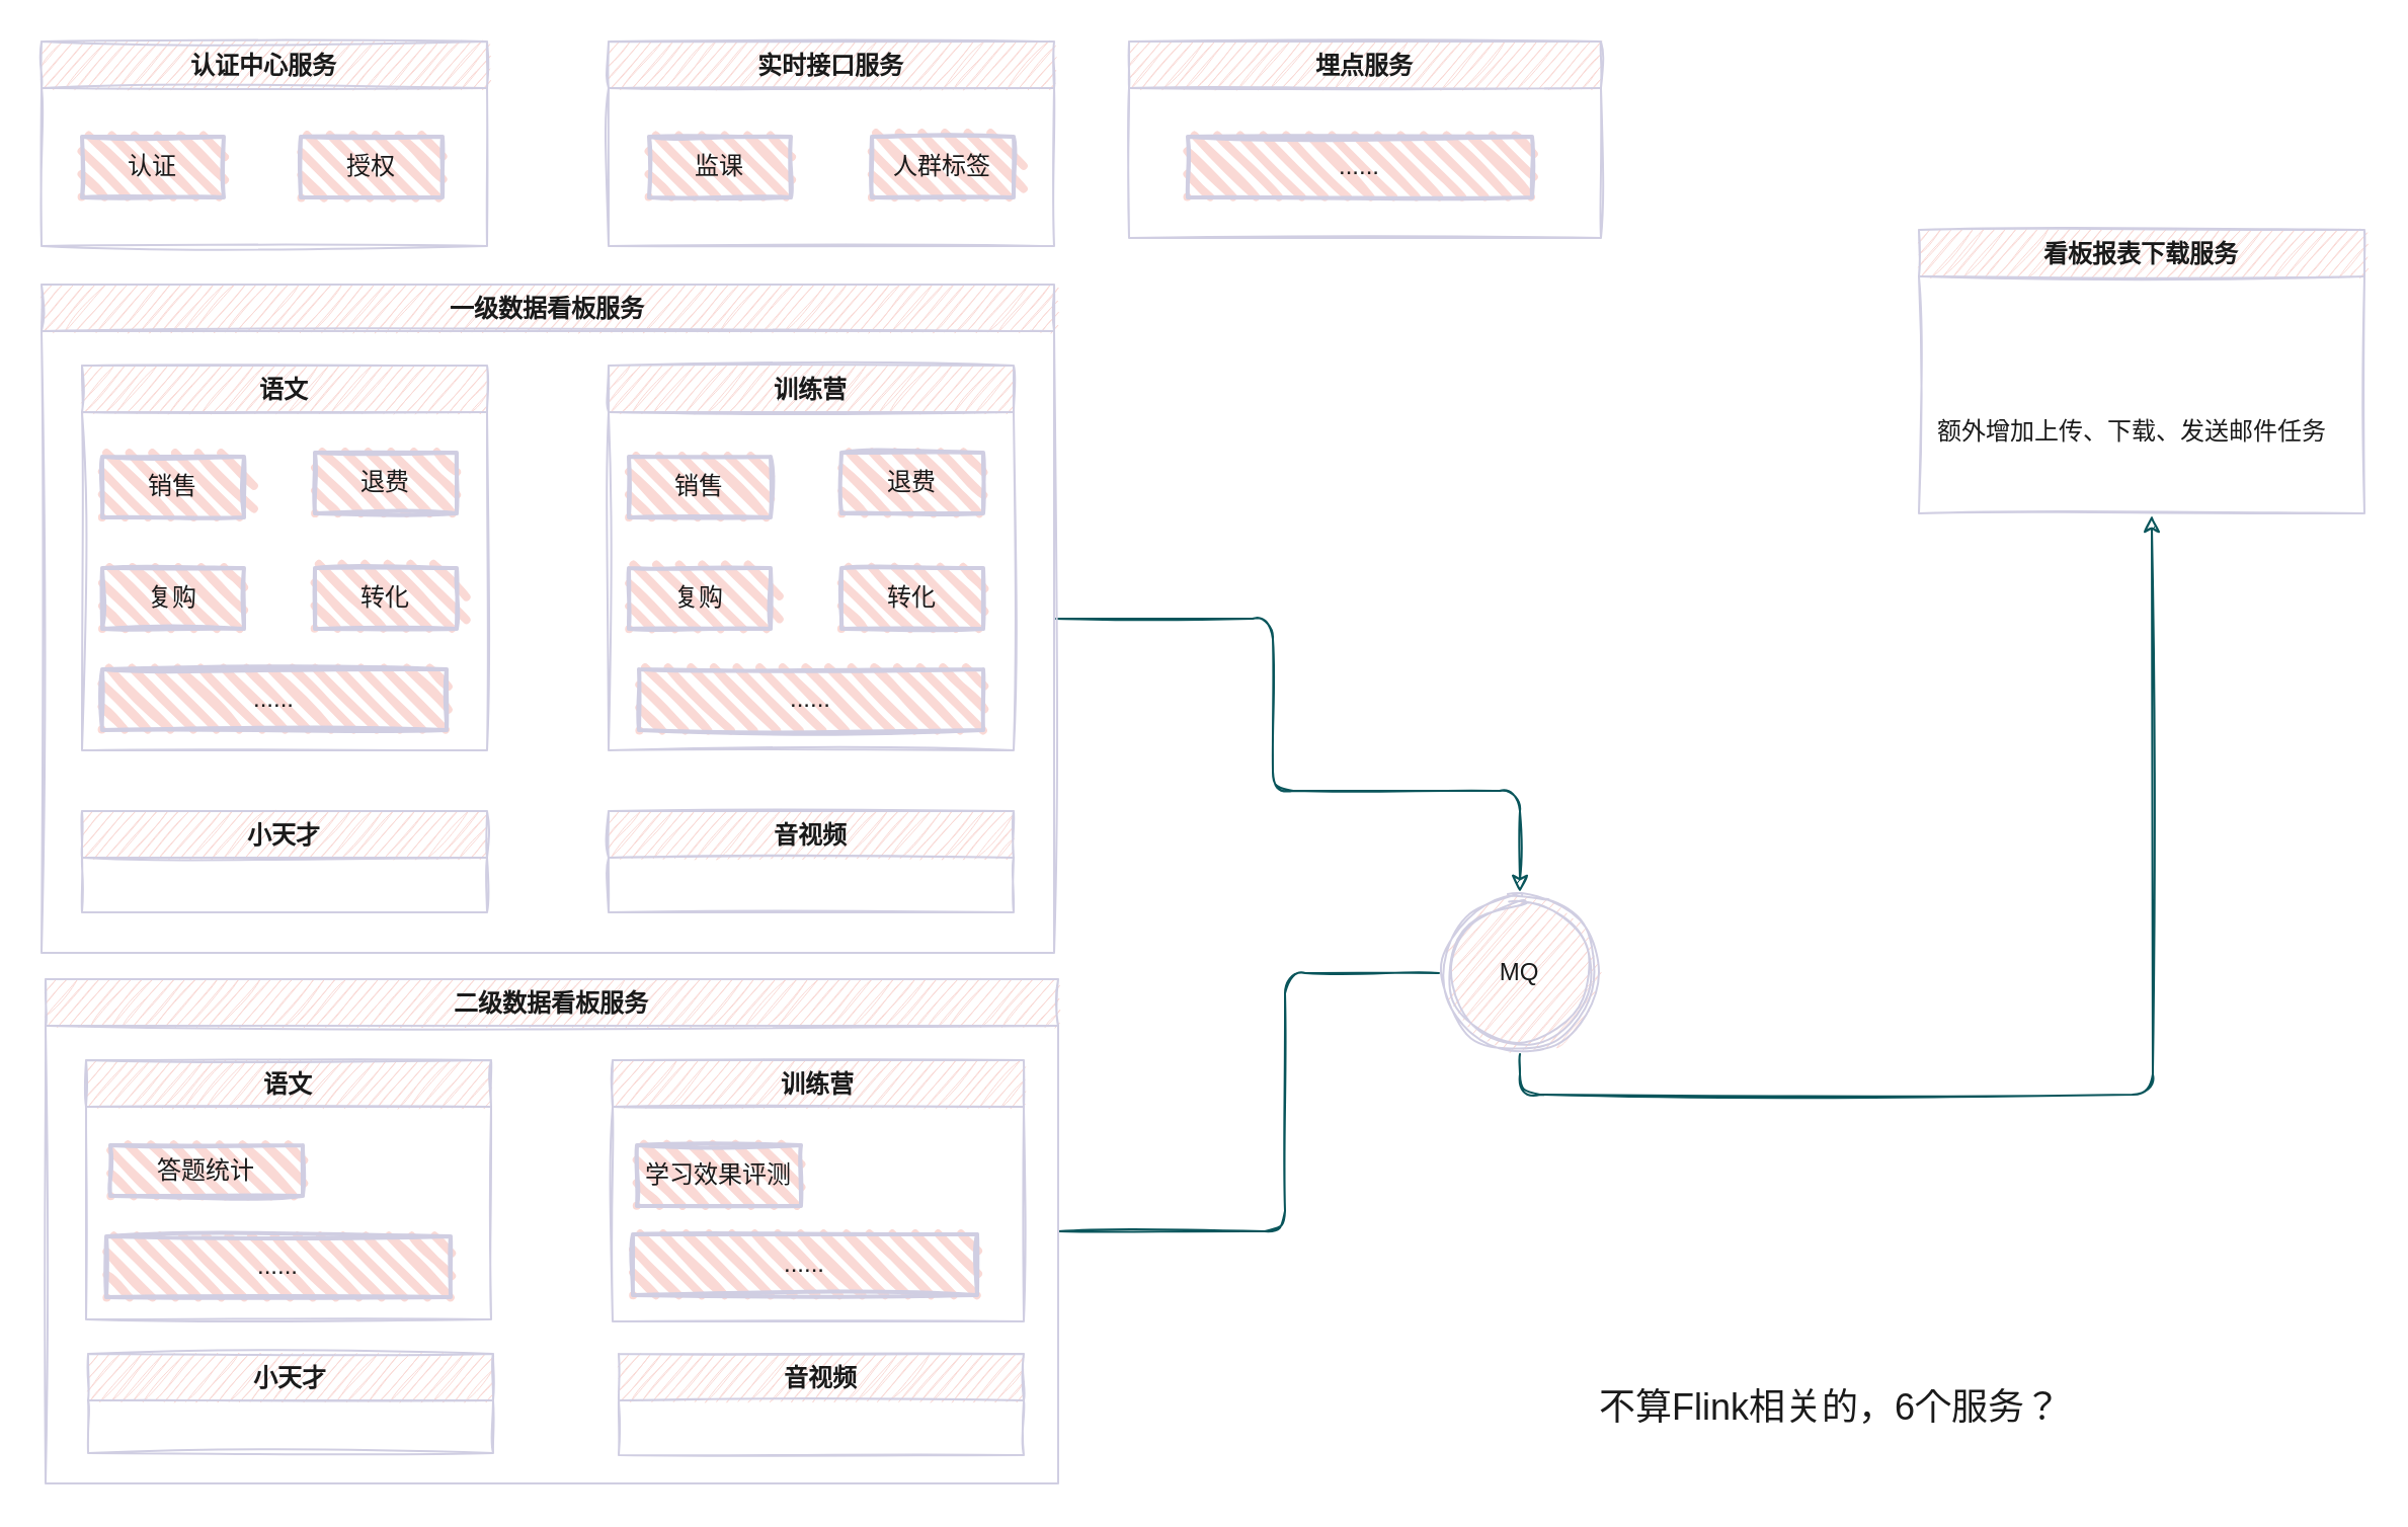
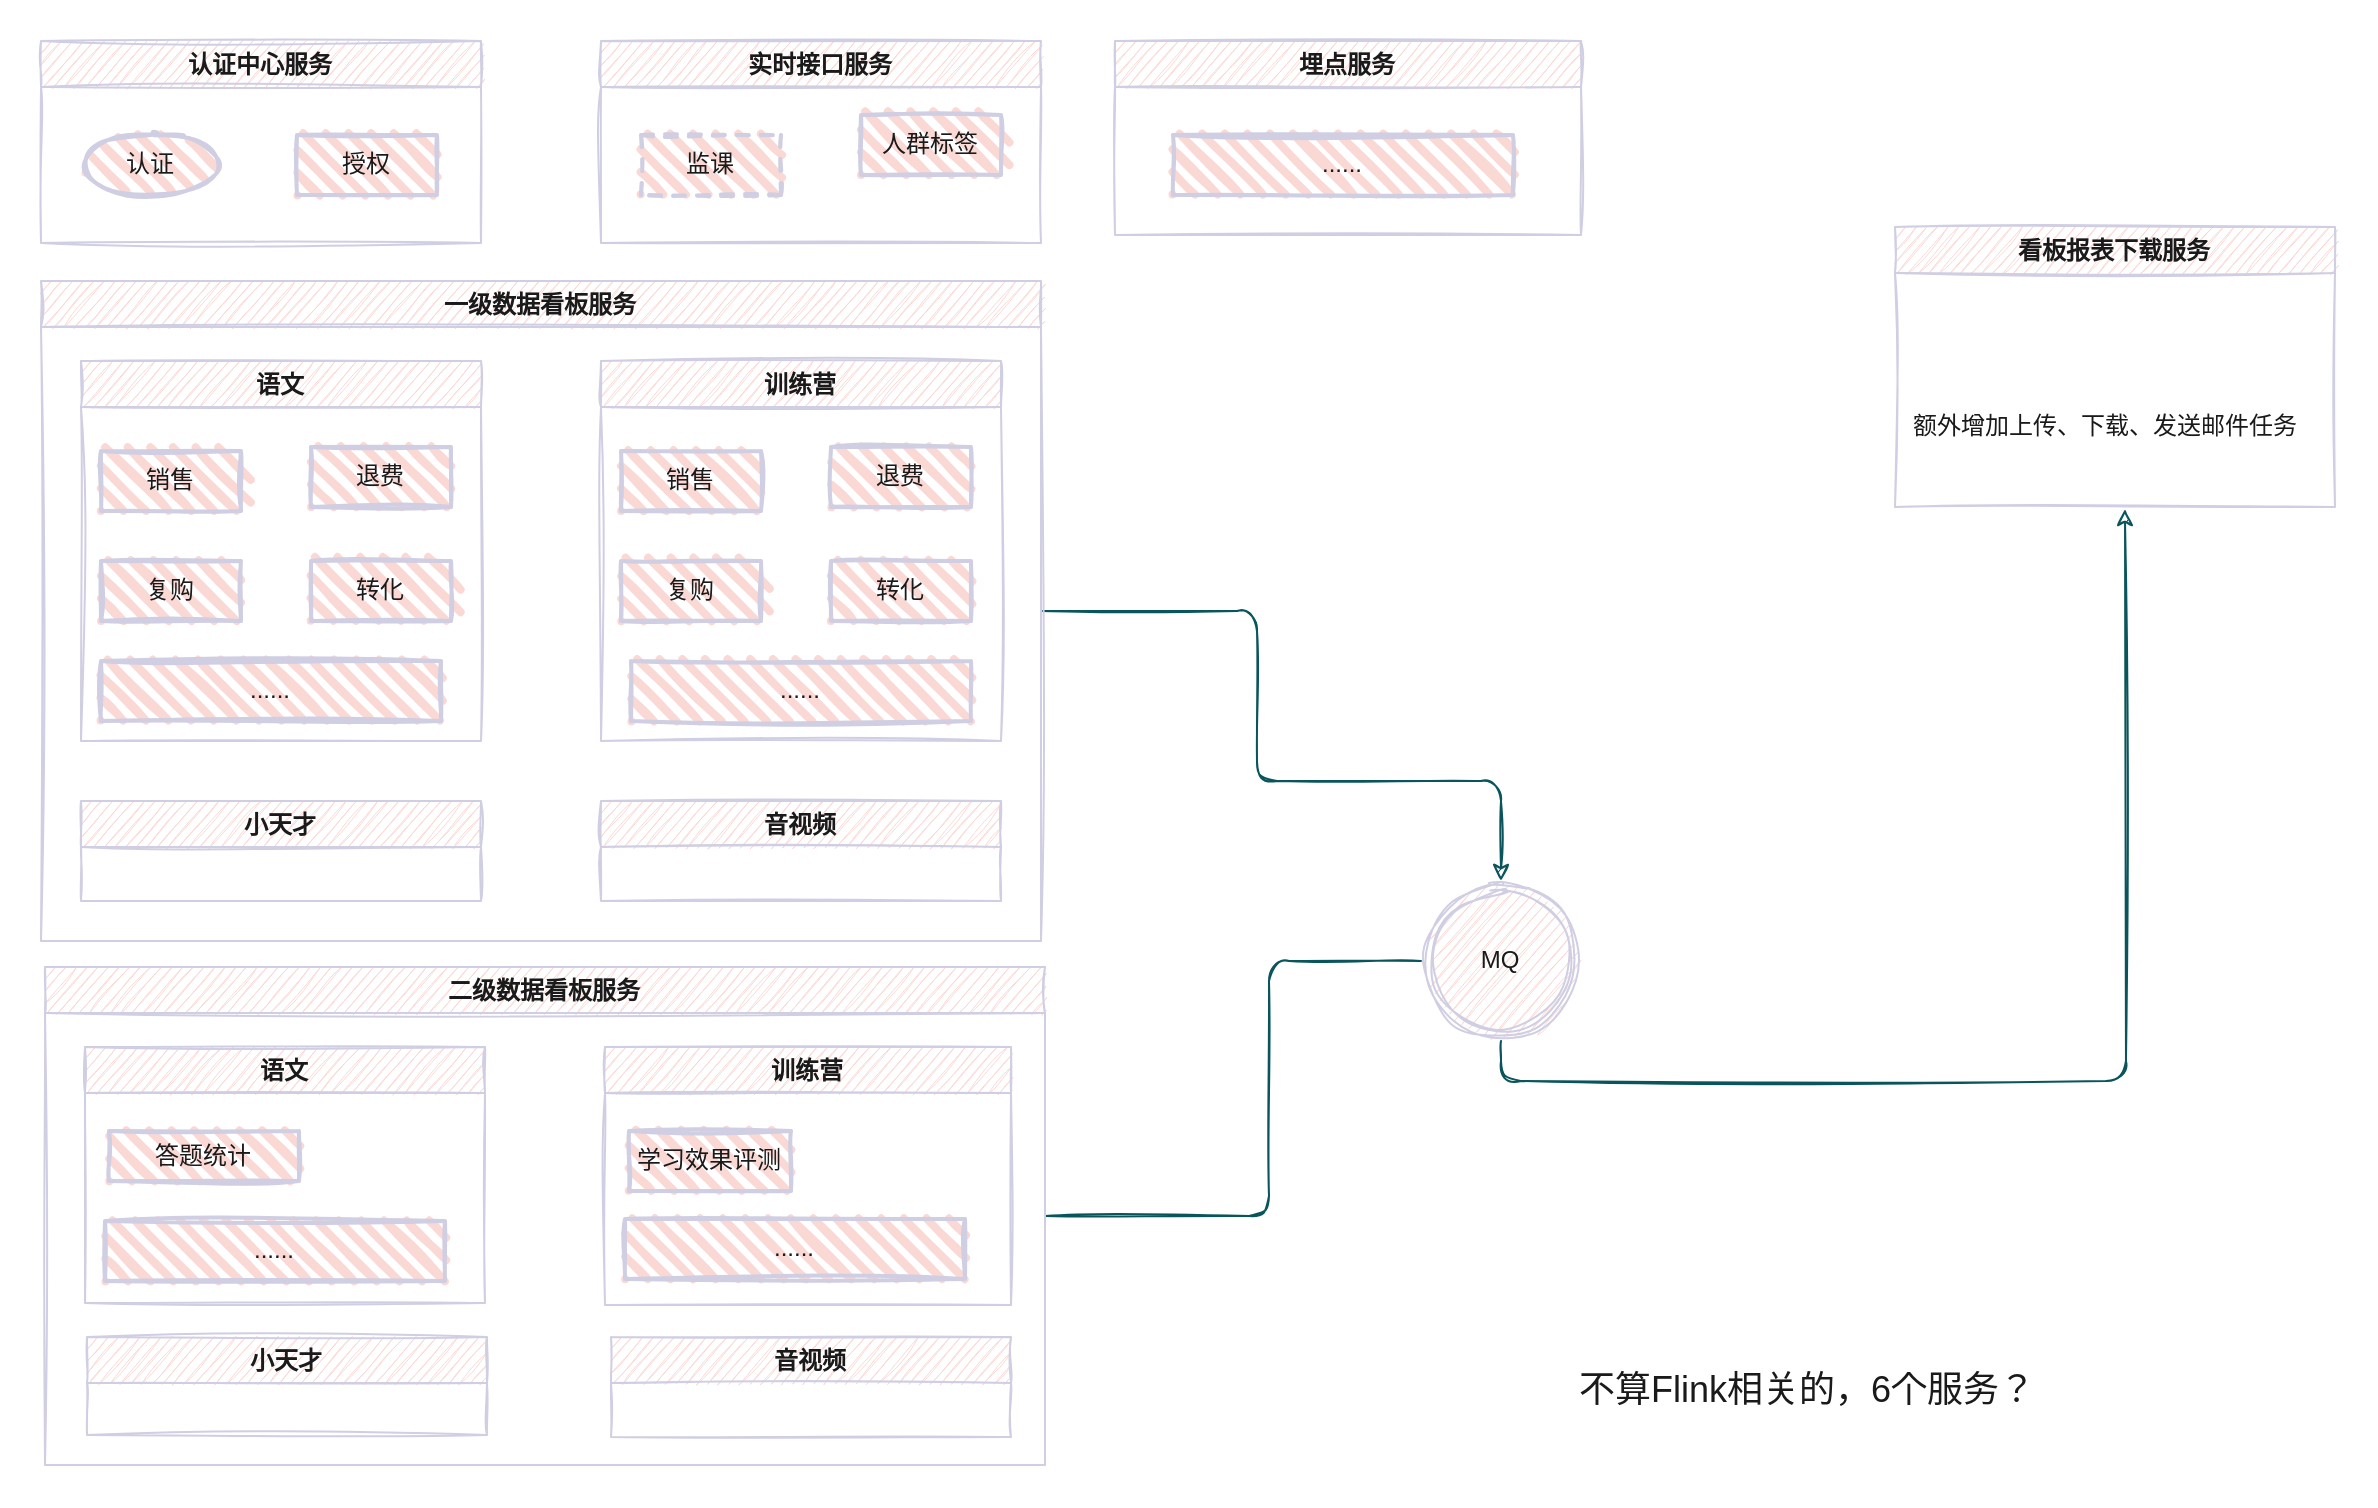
- <mxCell id="3" value="认证" style="whiteSpace=wrap;html=1;strokeWidth=2;fillWeight=4;hachureGap=8;hachureAngle=45;sketch=1;fillColor=#FAD9D5;strokeColor=#D0CEE2;fontColor=#1A1A1A;" vertex="1" parent="2"><mxGeometry x="20" y="47" width="70" height="30" as="geometry" /></mxCell>
+ <mxCell id="3" value="认证" style="ellipse;whiteSpace=wrap;html=1;strokeWidth=2;fillWeight=4;hachureGap=8;hachureAngle=45;sketch=1;fillColor=#FAD9D5;strokeColor=#D0CEE2;fontColor=#1A1A1A;" vertex="1" parent="2"><mxGeometry x="20" y="47" width="70" height="30" as="geometry" /></mxCell>
- <mxCell id="6" value="监课" style="whiteSpace=wrap;html=1;strokeWidth=2;fillWeight=4;hachureGap=8;hachureAngle=45;sketch=1;fillColor=#FAD9D5;strokeColor=#D0CEE2;fontColor=#1A1A1A;" vertex="1" parent="5"><mxGeometry x="20" y="47" width="70" height="30" as="geometry" /></mxCell>
+ <mxCell id="6" value="监课" style="whiteSpace=wrap;html=1;strokeWidth=2;fillWeight=4;hachureGap=8;hachureAngle=45;sketch=1;fillColor=#FAD9D5;strokeColor=#D0CEE2;fontColor=#1A1A1A;dashed=1;" vertex="1" parent="5"><mxGeometry x="20" y="47" width="70" height="30" as="geometry" /></mxCell>
- <mxCell id="7" value="人群标签" style="whiteSpace=wrap;html=1;strokeWidth=2;fillWeight=4;hachureGap=8;hachureAngle=45;sketch=1;fillColor=#FAD9D5;strokeColor=#D0CEE2;fontColor=#1A1A1A;" vertex="1" parent="5"><mxGeometry x="130" y="47" width="70" height="30" as="geometry" /></mxCell>
+ <mxCell id="7" value="人群标签" style="whiteSpace=wrap;html=1;strokeWidth=2;fillWeight=4;hachureGap=8;hachureAngle=45;sketch=1;fillColor=#FAD9D5;strokeColor=#D0CEE2;fontColor=#1A1A1A;" vertex="1" parent="5"><mxGeometry x="130" y="37" width="70" height="30" as="geometry" /></mxCell>
